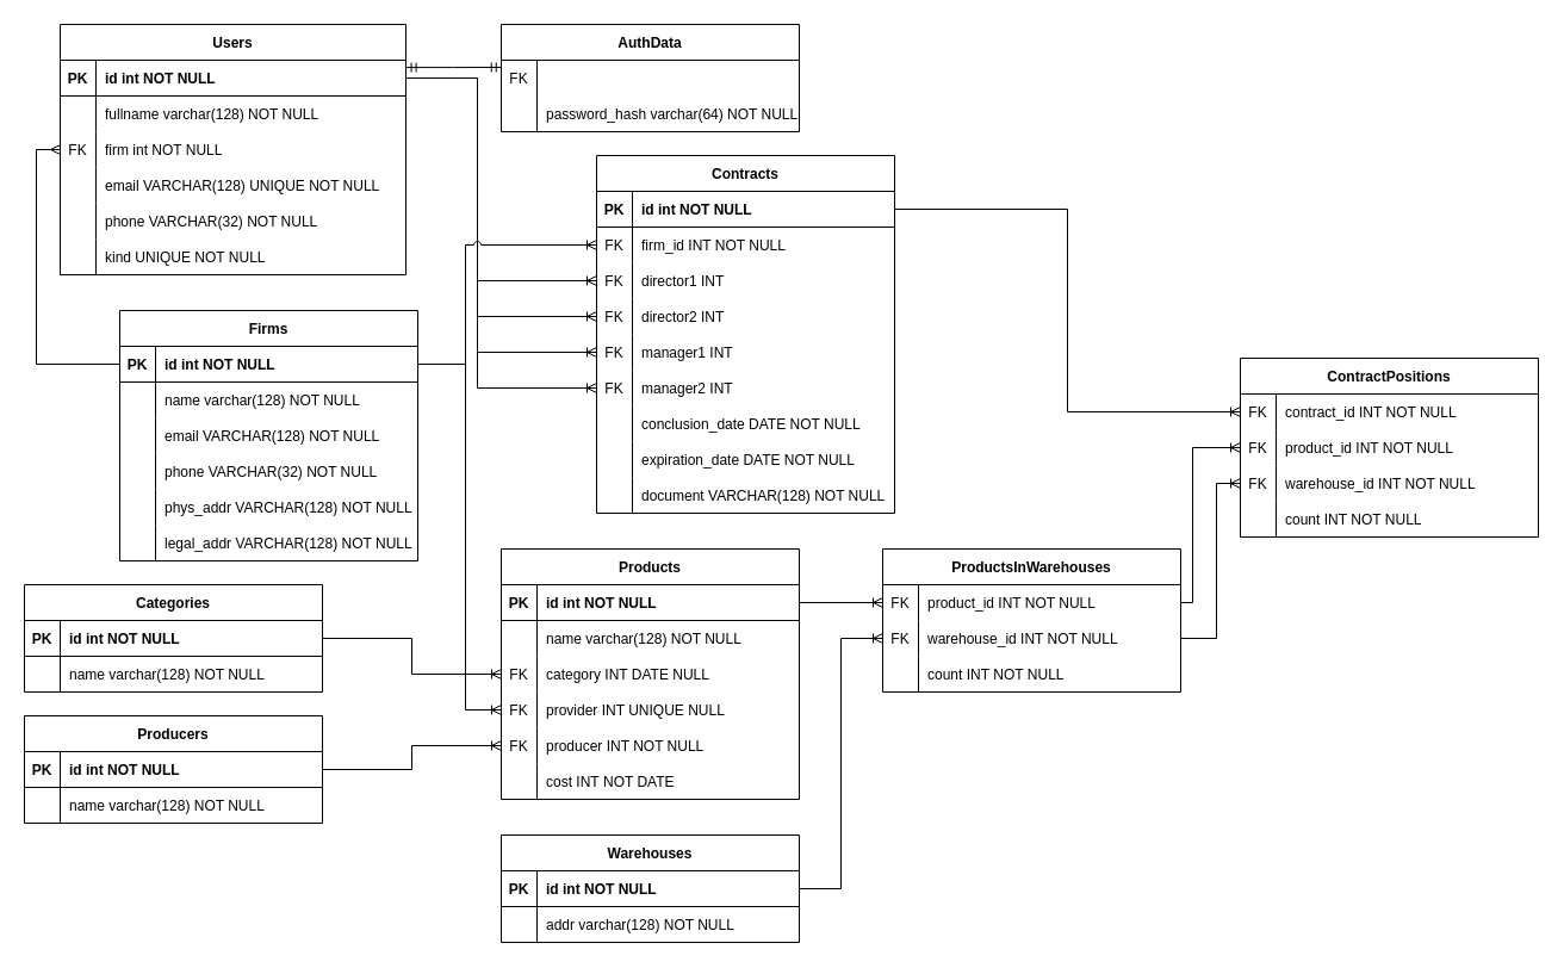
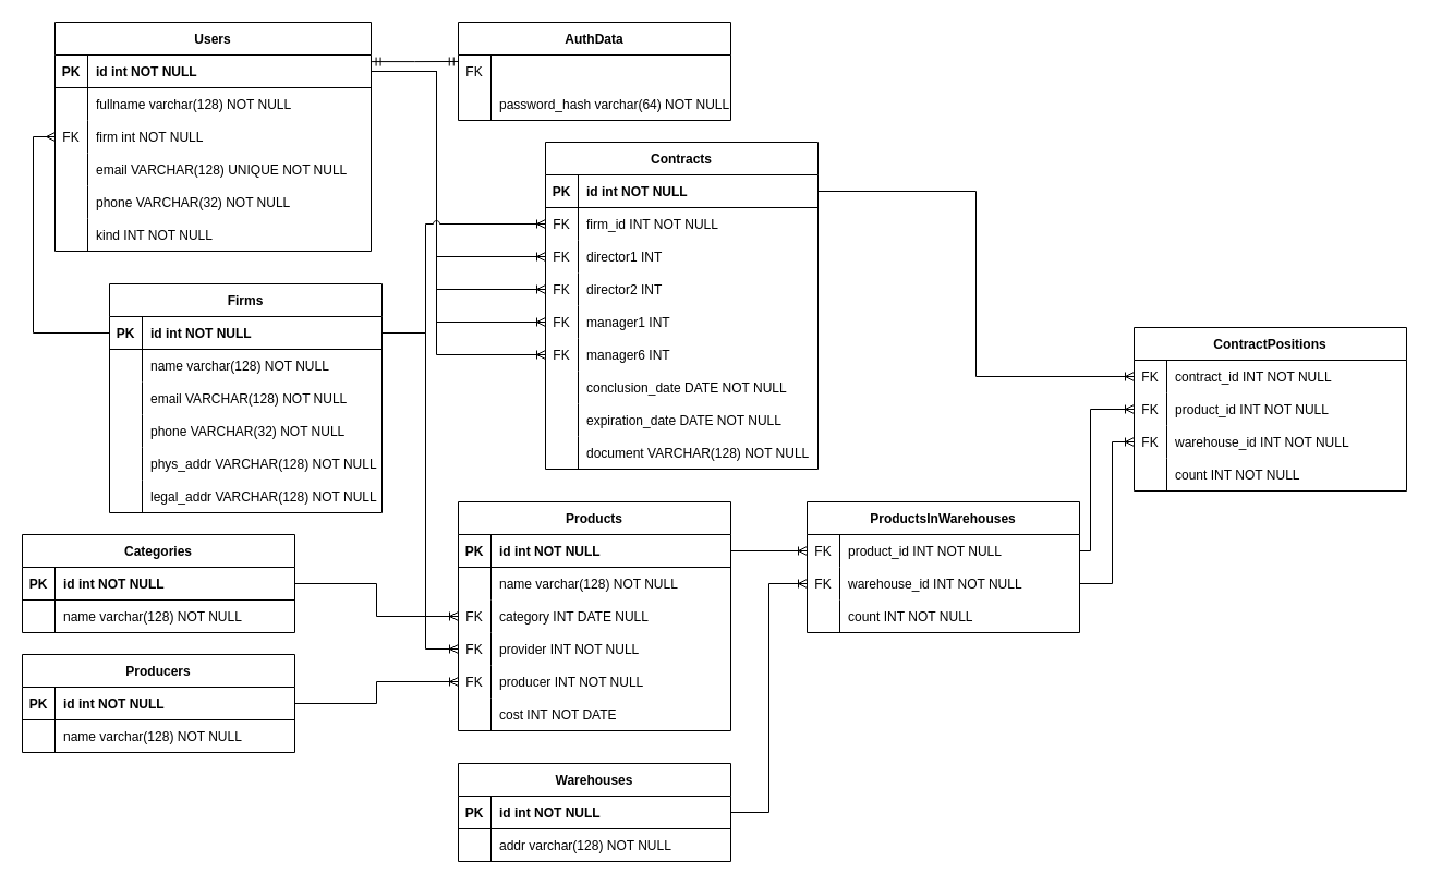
- <mxCell id="20" value="kind UNIQUE NOT NULL" style="shape=partialRectangle;connectable=0;fillColor=none;top=0;left=0;bottom=0;right=0;align=left;spacingLeft=6;overflow=hidden;" parent="18" vertex="1"><mxGeometry x="30" width="260" height="30" as="geometry"><mxRectangle width="260" height="30" as="alternateBounds" /></mxGeometry></mxCell>
+ <mxCell id="20" value="kind INT NOT NULL" style="shape=partialRectangle;connectable=0;fillColor=none;top=0;left=0;bottom=0;right=0;align=left;spacingLeft=6;overflow=hidden;" parent="18" vertex="1"><mxGeometry x="30" width="260" height="30" as="geometry"><mxRectangle width="260" height="30" as="alternateBounds" /></mxGeometry></mxCell>
- <mxCell id="136" value="manager2 INT" style="shape=partialRectangle;connectable=0;fillColor=none;top=0;left=0;bottom=0;right=0;align=left;spacingLeft=6;overflow=hidden;" parent="134" vertex="1"><mxGeometry x="30" width="220" height="30" as="geometry"><mxRectangle width="220" height="30" as="alternateBounds" /></mxGeometry></mxCell>
+ <mxCell id="136" value="manager6 INT" style="shape=partialRectangle;connectable=0;fillColor=none;top=0;left=0;bottom=0;right=0;align=left;spacingLeft=6;overflow=hidden;" parent="134" vertex="1"><mxGeometry x="30" width="220" height="30" as="geometry"><mxRectangle width="220" height="30" as="alternateBounds" /></mxGeometry></mxCell>
- <mxCell id="53" value="provider INT UNIQUE NULL" style="shape=partialRectangle;connectable=0;fillColor=none;top=0;left=0;bottom=0;right=0;align=left;spacingLeft=6;overflow=hidden;" parent="51" vertex="1"><mxGeometry x="30" width="220" height="30" as="geometry"><mxRectangle width="220" height="30" as="alternateBounds" /></mxGeometry></mxCell>
+ <mxCell id="53" value="provider INT NOT NULL" style="shape=partialRectangle;connectable=0;fillColor=none;top=0;left=0;bottom=0;right=0;align=left;spacingLeft=6;overflow=hidden;" parent="51" vertex="1"><mxGeometry x="30" width="220" height="30" as="geometry"><mxRectangle width="220" height="30" as="alternateBounds" /></mxGeometry></mxCell>
